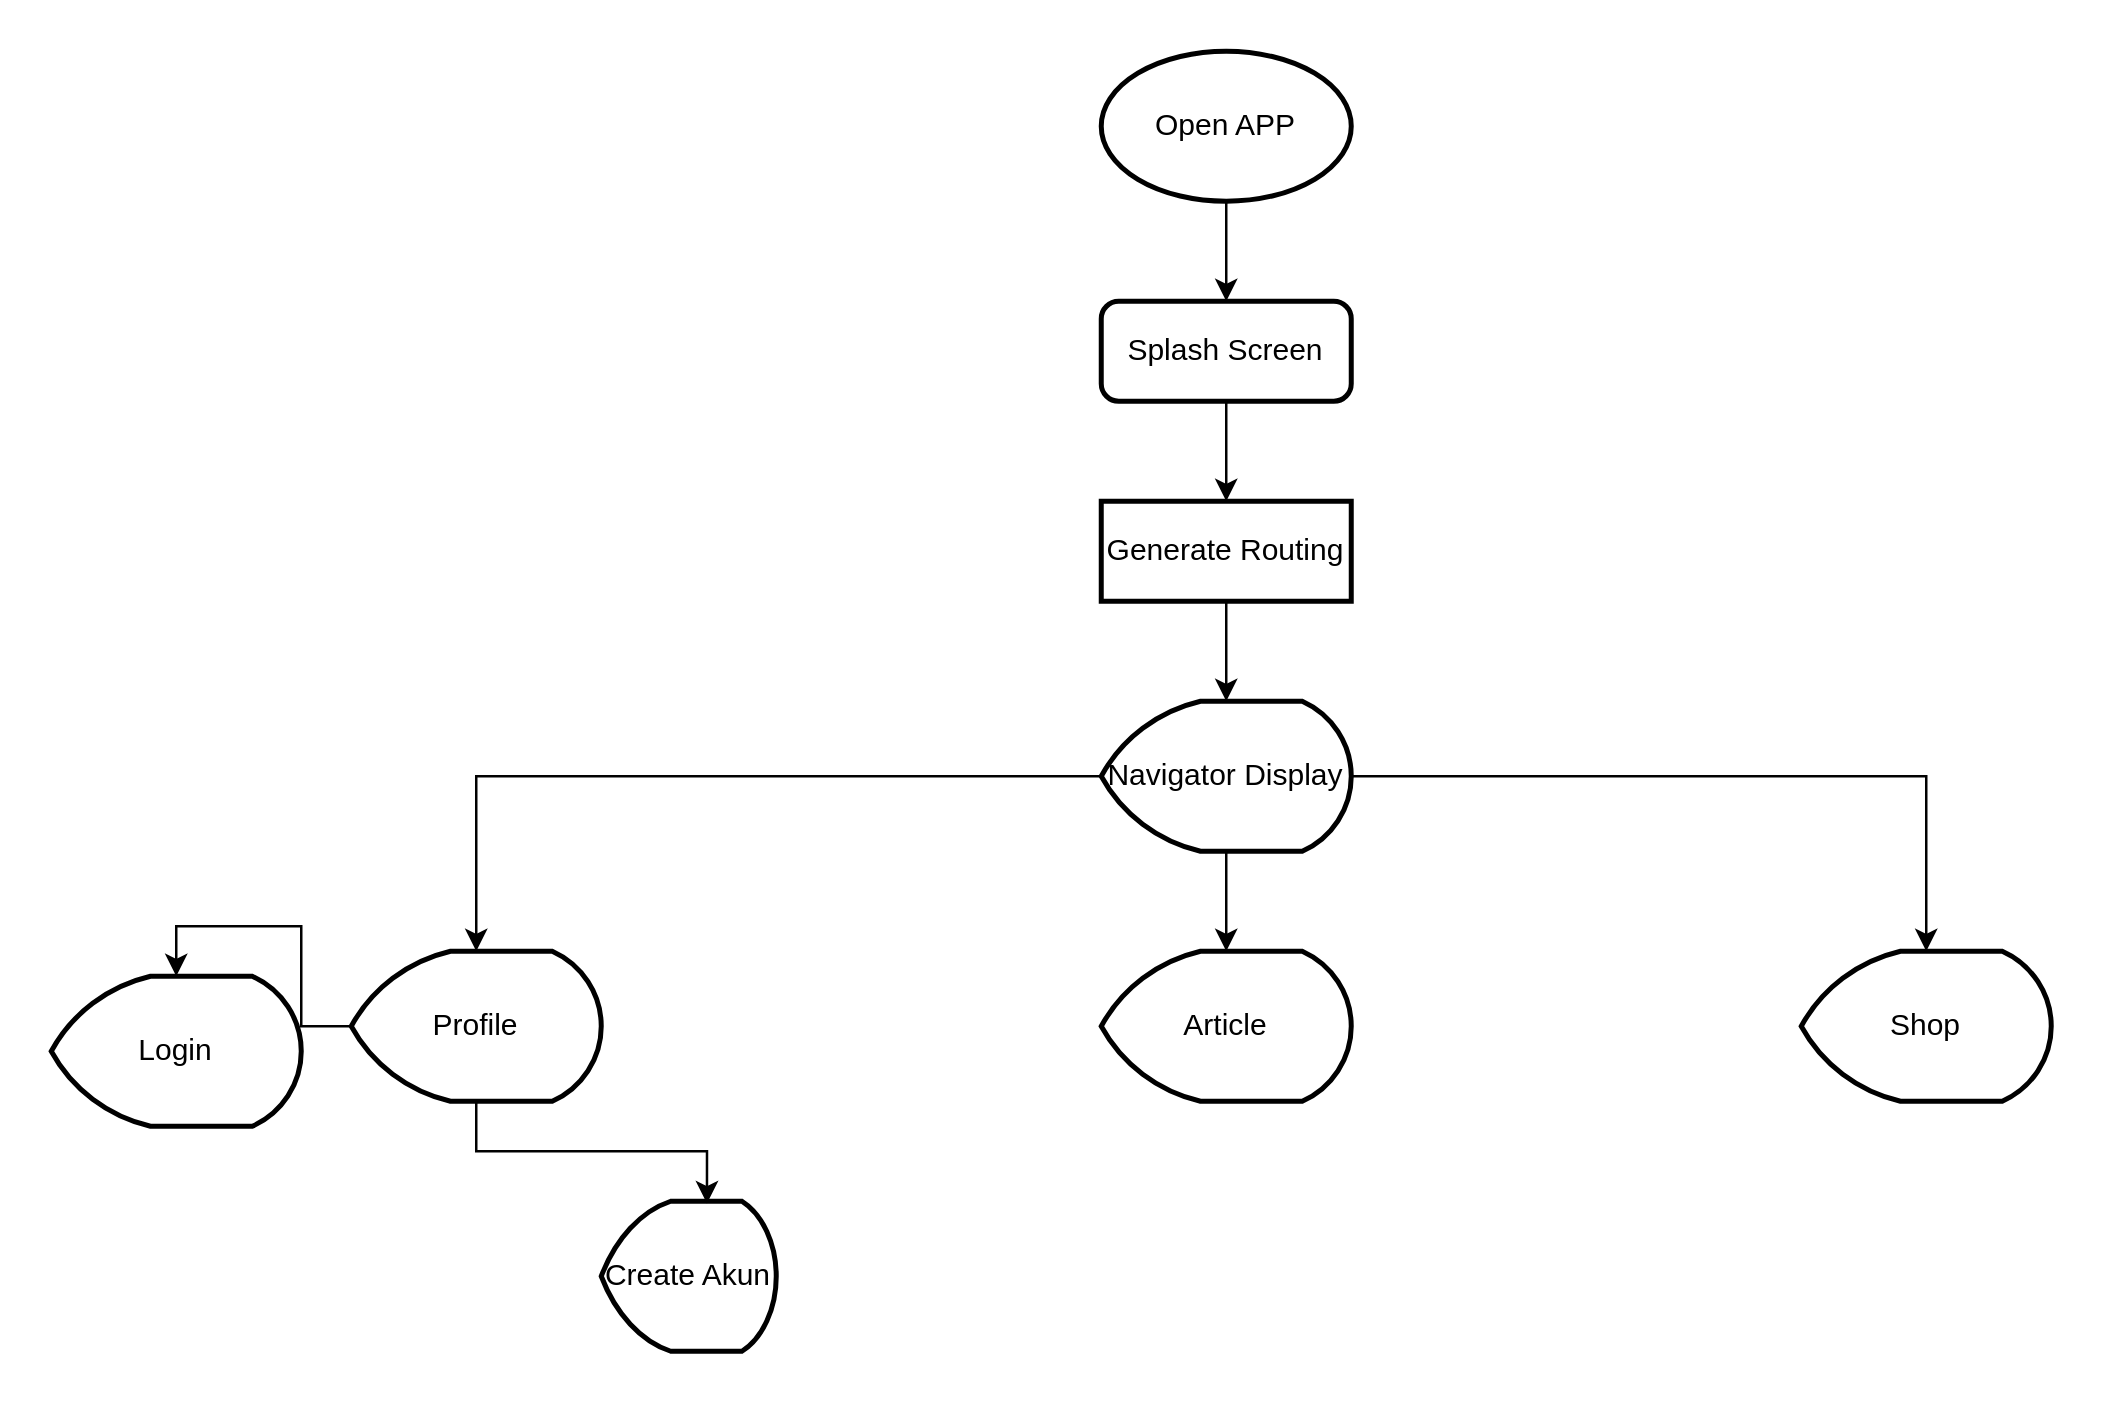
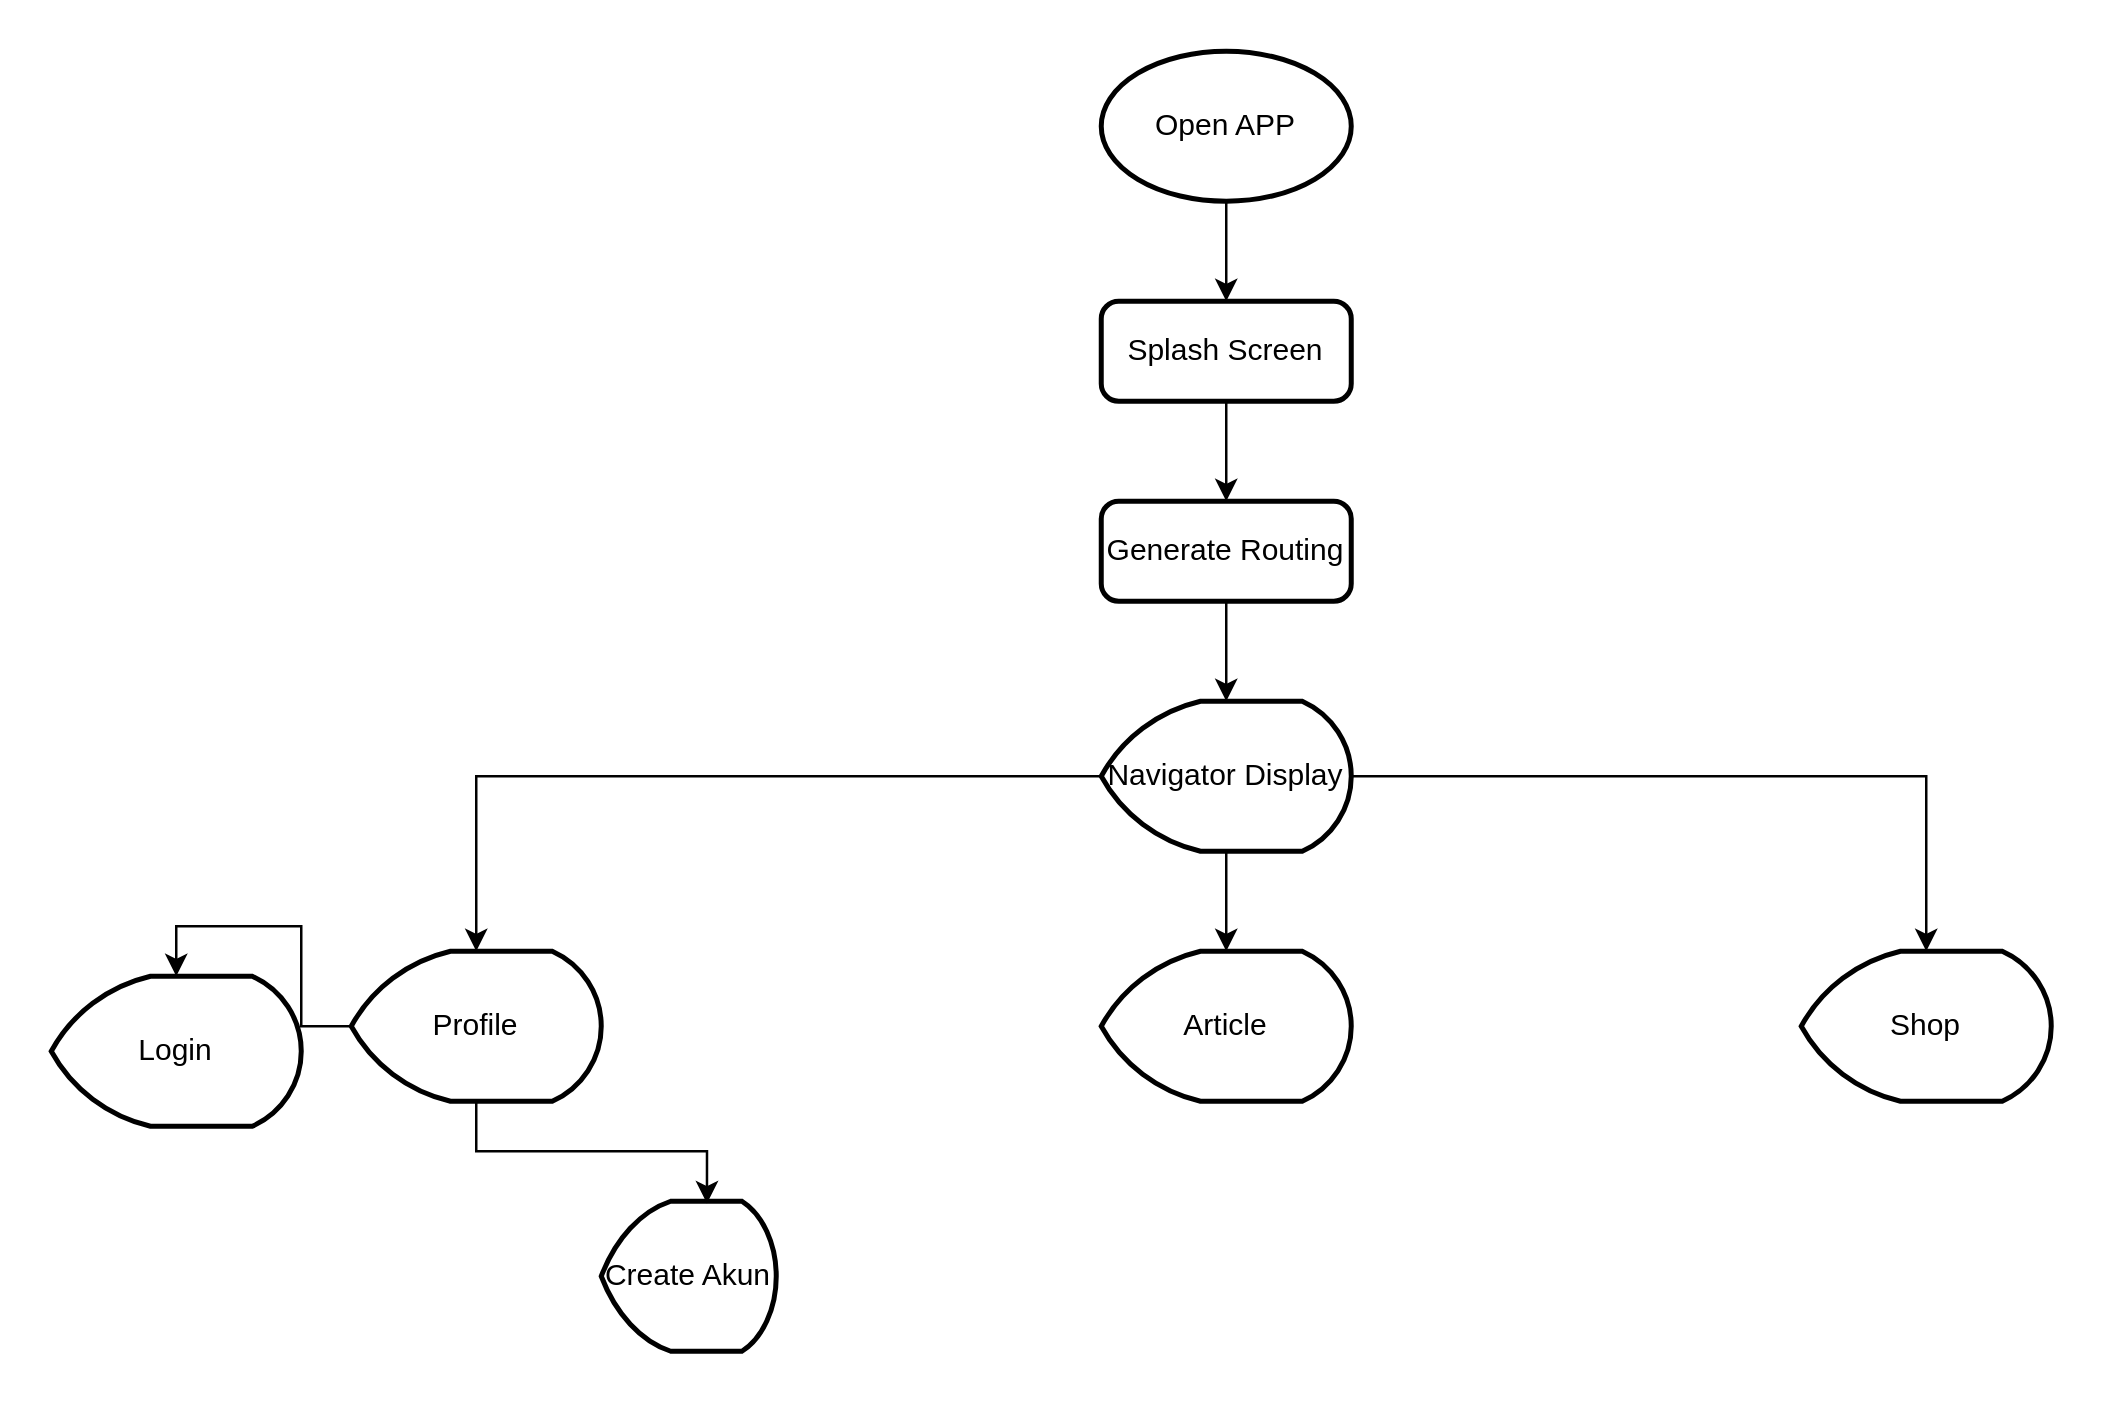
- <mxCell id="7" value="Generate Routing" style="whiteSpace=wrap;html=1;absoluteArcSize=1;arcSize=14;strokeWidth=2;rounded=0;" vertex="1" parent="1"><mxGeometry x="440" y="200" width="100" height="40" as="geometry" /></mxCell>
+ <mxCell id="7" value="Generate Routing" style="rounded=1;whiteSpace=wrap;html=1;absoluteArcSize=1;arcSize=14;strokeWidth=2;" vertex="1" parent="1"><mxGeometry x="440" y="200" width="100" height="40" as="geometry" /></mxCell>
